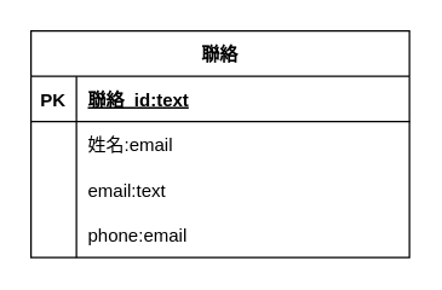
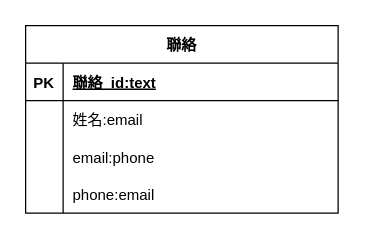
- <mxCell id="11" value="email:text" style="shape=partialRectangle;connectable=0;fillColor=none;top=0;left=0;bottom=0;right=0;align=left;spacingLeft=6;overflow=hidden;" vertex="1" parent="9"><mxGeometry x="30" width="220" height="30" as="geometry"><mxRectangle width="220" height="30" as="alternateBounds" /></mxGeometry></mxCell>
+ <mxCell id="11" value="email:phone" style="shape=partialRectangle;connectable=0;fillColor=none;top=0;left=0;bottom=0;right=0;align=left;spacingLeft=6;overflow=hidden;" vertex="1" parent="9"><mxGeometry x="30" width="220" height="30" as="geometry"><mxRectangle width="220" height="30" as="alternateBounds" /></mxGeometry></mxCell>
